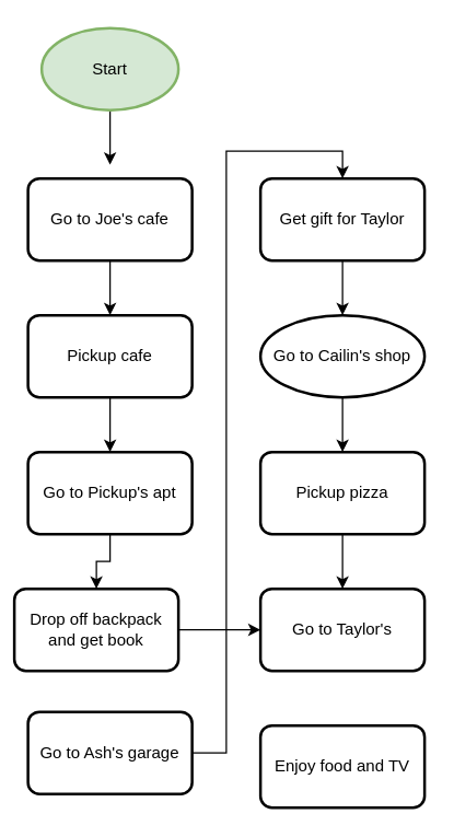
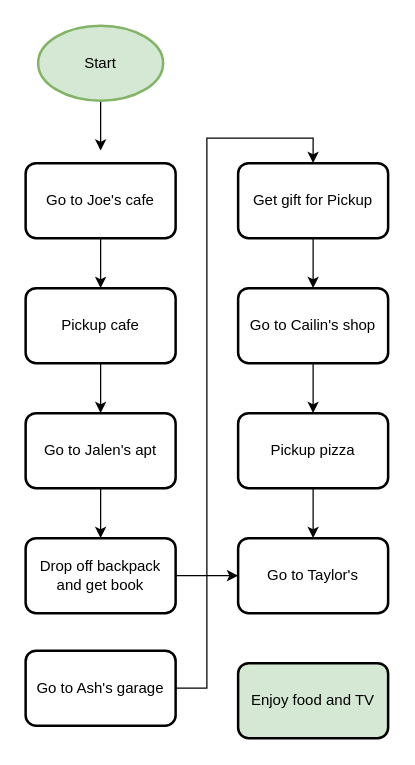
- <mxCell id="15" value="Get gift for Taylor" style="rounded=1;whiteSpace=wrap;html=1;arcSize=14;strokeWidth=2;" vertex="1" parent="1"><mxGeometry x="190" y="130" width="120" height="60" as="geometry" /></mxCell>
+ <mxCell id="15" value="Get gift for Pickup" style="rounded=1;whiteSpace=wrap;html=1;arcSize=14;strokeWidth=2;" vertex="1" parent="1"><mxGeometry x="190" y="130" width="120" height="60" as="geometry" /></mxCell>
- <mxCell id="17" value="Go to Cailin's shop" style="ellipse;whiteSpace=wrap;html=1;arcSize=14;strokeWidth=2;" vertex="1" parent="1"><mxGeometry x="190" y="230" width="120" height="60" as="geometry" /></mxCell>
+ <mxCell id="17" value="Go to Cailin's shop" style="rounded=1;whiteSpace=wrap;html=1;arcSize=14;strokeWidth=2;" vertex="1" parent="1"><mxGeometry x="190" y="230" width="120" height="60" as="geometry" /></mxCell>
- <mxCell id="9" value="Go to Pickup's apt" style="rounded=1;whiteSpace=wrap;html=1;arcSize=14;strokeWidth=2;" vertex="1" parent="1"><mxGeometry x="20" y="330" width="120" height="60" as="geometry" /></mxCell>
+ <mxCell id="9" value="Go to Jalen's apt" style="rounded=1;whiteSpace=wrap;html=1;arcSize=14;strokeWidth=2;" vertex="1" parent="1"><mxGeometry x="20" y="330" width="120" height="60" as="geometry" /></mxCell>
- <mxCell id="11" value="Drop off backpack and get book" style="rounded=1;whiteSpace=wrap;html=1;arcSize=14;strokeWidth=2;" vertex="1" parent="1"><mxGeometry x="10" y="430" width="120" height="60" as="geometry" /></mxCell>
+ <mxCell id="11" value="Drop off backpack and get book" style="rounded=1;whiteSpace=wrap;html=1;arcSize=14;strokeWidth=2;" vertex="1" parent="1"><mxGeometry x="20" y="430" width="120" height="60" as="geometry" /></mxCell>
- <mxCell id="21" value="Enjoy food and TV" style="rounded=1;whiteSpace=wrap;html=1;arcSize=14;strokeWidth=2;" vertex="1" parent="1"><mxGeometry x="190" y="530" width="120" height="60" as="geometry" /></mxCell>
+ <mxCell id="21" value="Enjoy food and TV" style="rounded=1;whiteSpace=wrap;html=1;arcSize=14;strokeWidth=2;fillColor=#d5e8d4;" vertex="1" parent="1"><mxGeometry x="190" y="530" width="120" height="60" as="geometry" /></mxCell>
